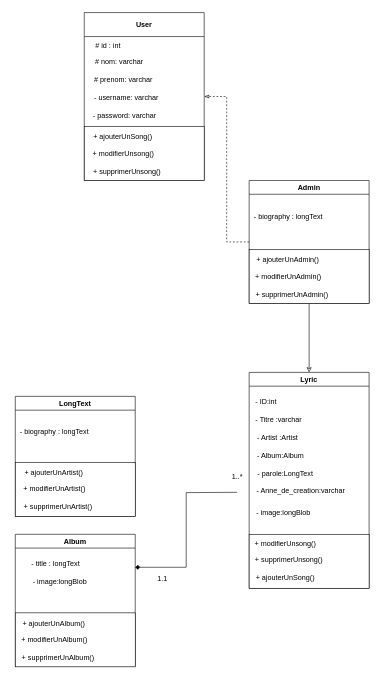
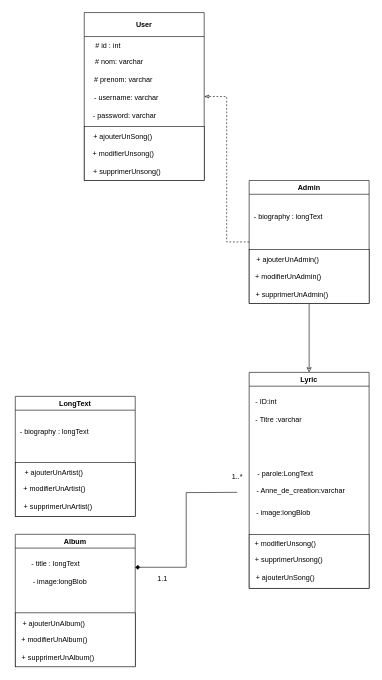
- <mxCell id="4" value="- Artist :Artist" style="text;html=1;align=center;verticalAlign=middle;resizable=0;points=[];autosize=1;strokeColor=none;fillColor=none;" parent="2" vertex="1"><mxGeometry x="2" y="94" width="90" height="30" as="geometry" /></mxCell>
- <mxCell id="5" value="- Album:Album" style="text;html=1;align=center;verticalAlign=middle;resizable=0;points=[];autosize=1;strokeColor=none;fillColor=none;" parent="2" vertex="1"><mxGeometry x="2" y="124" width="100" height="30" as="geometry" /></mxCell>
